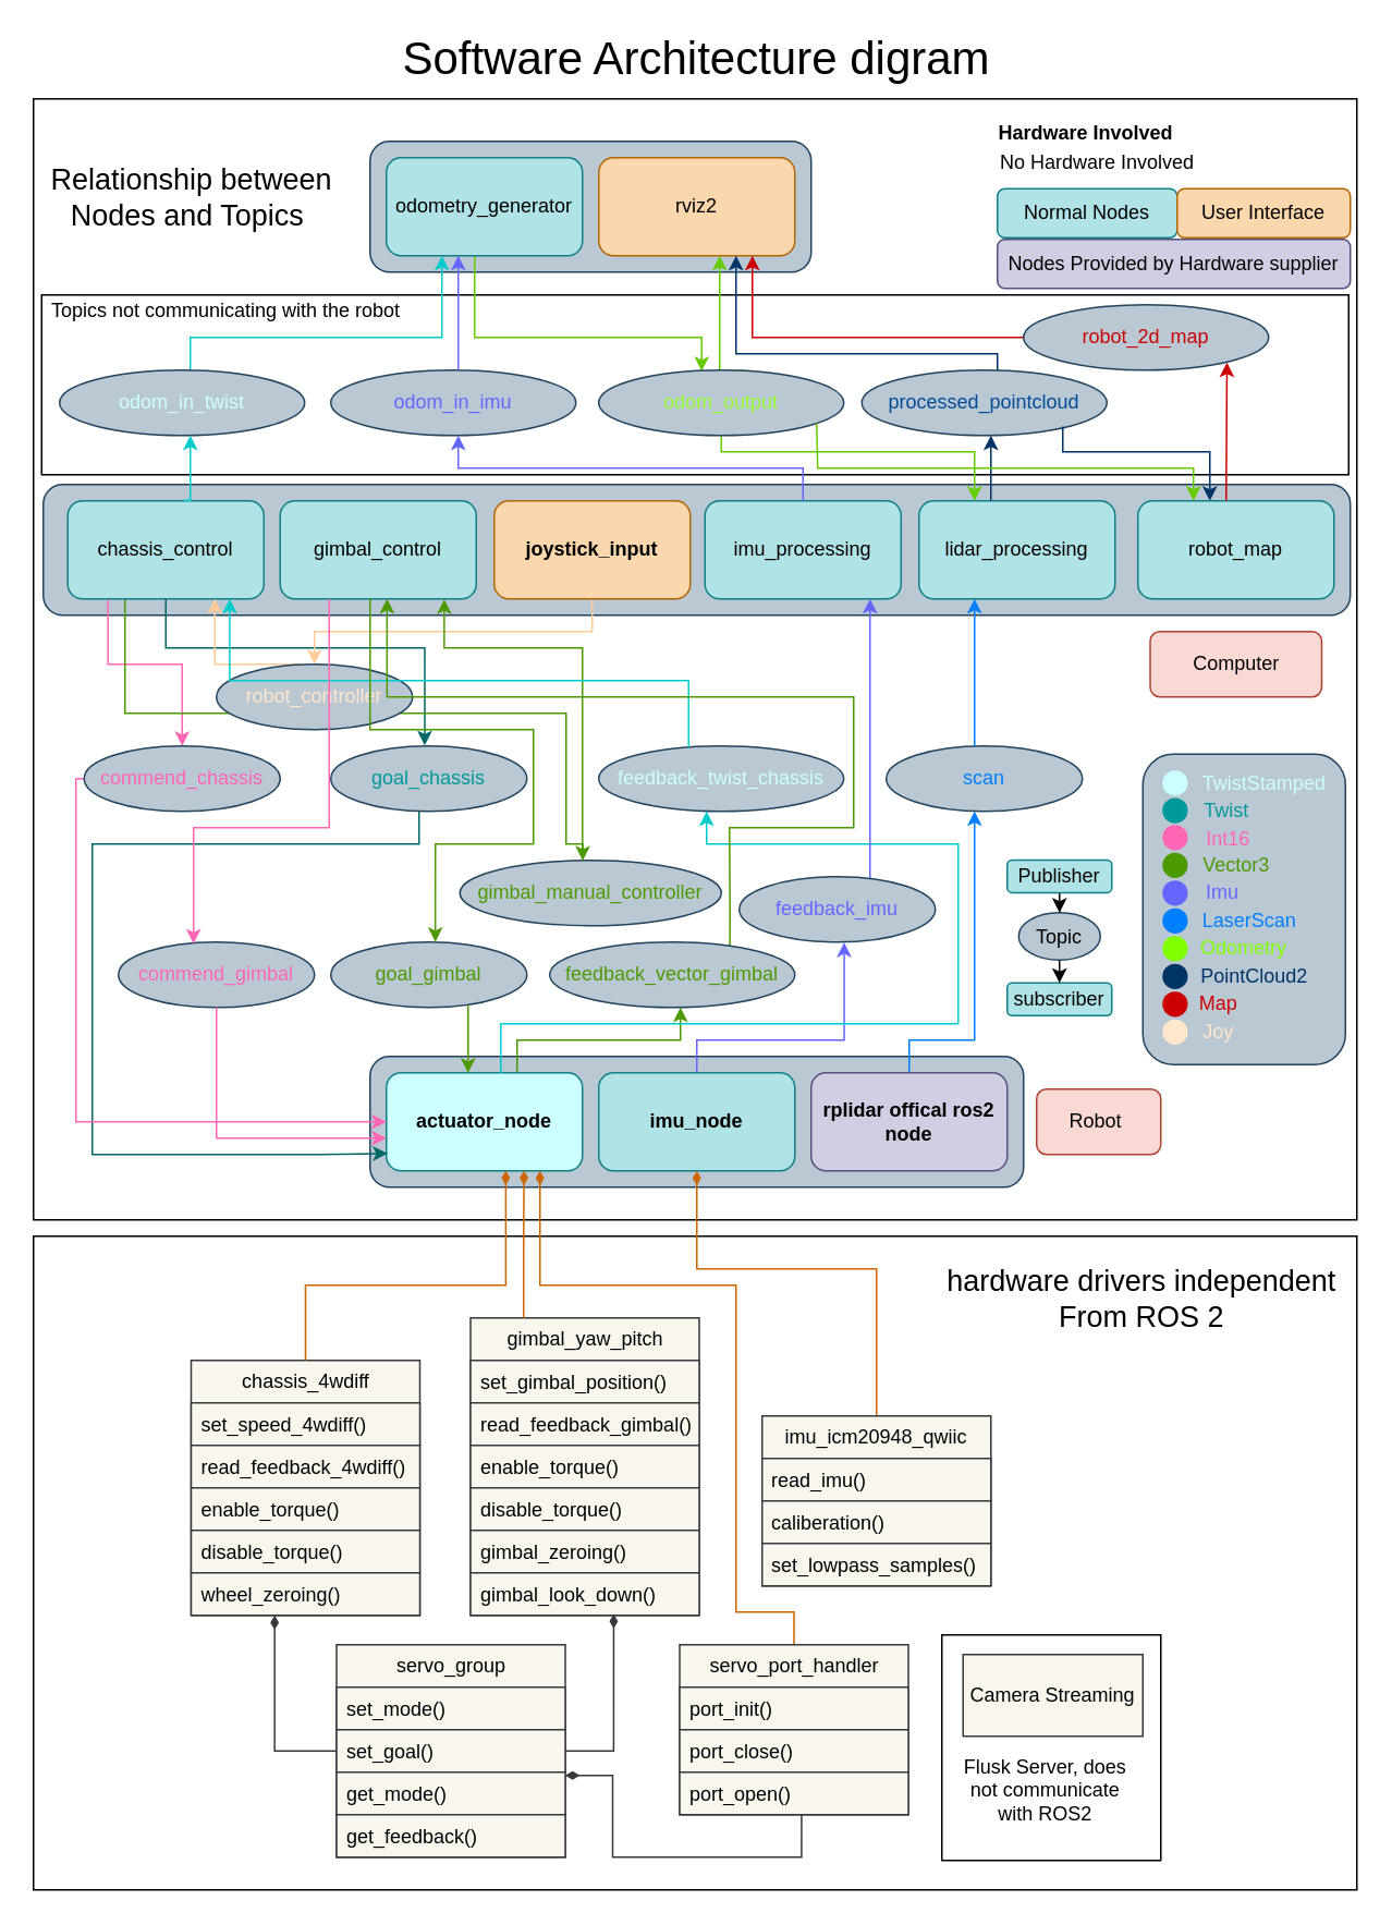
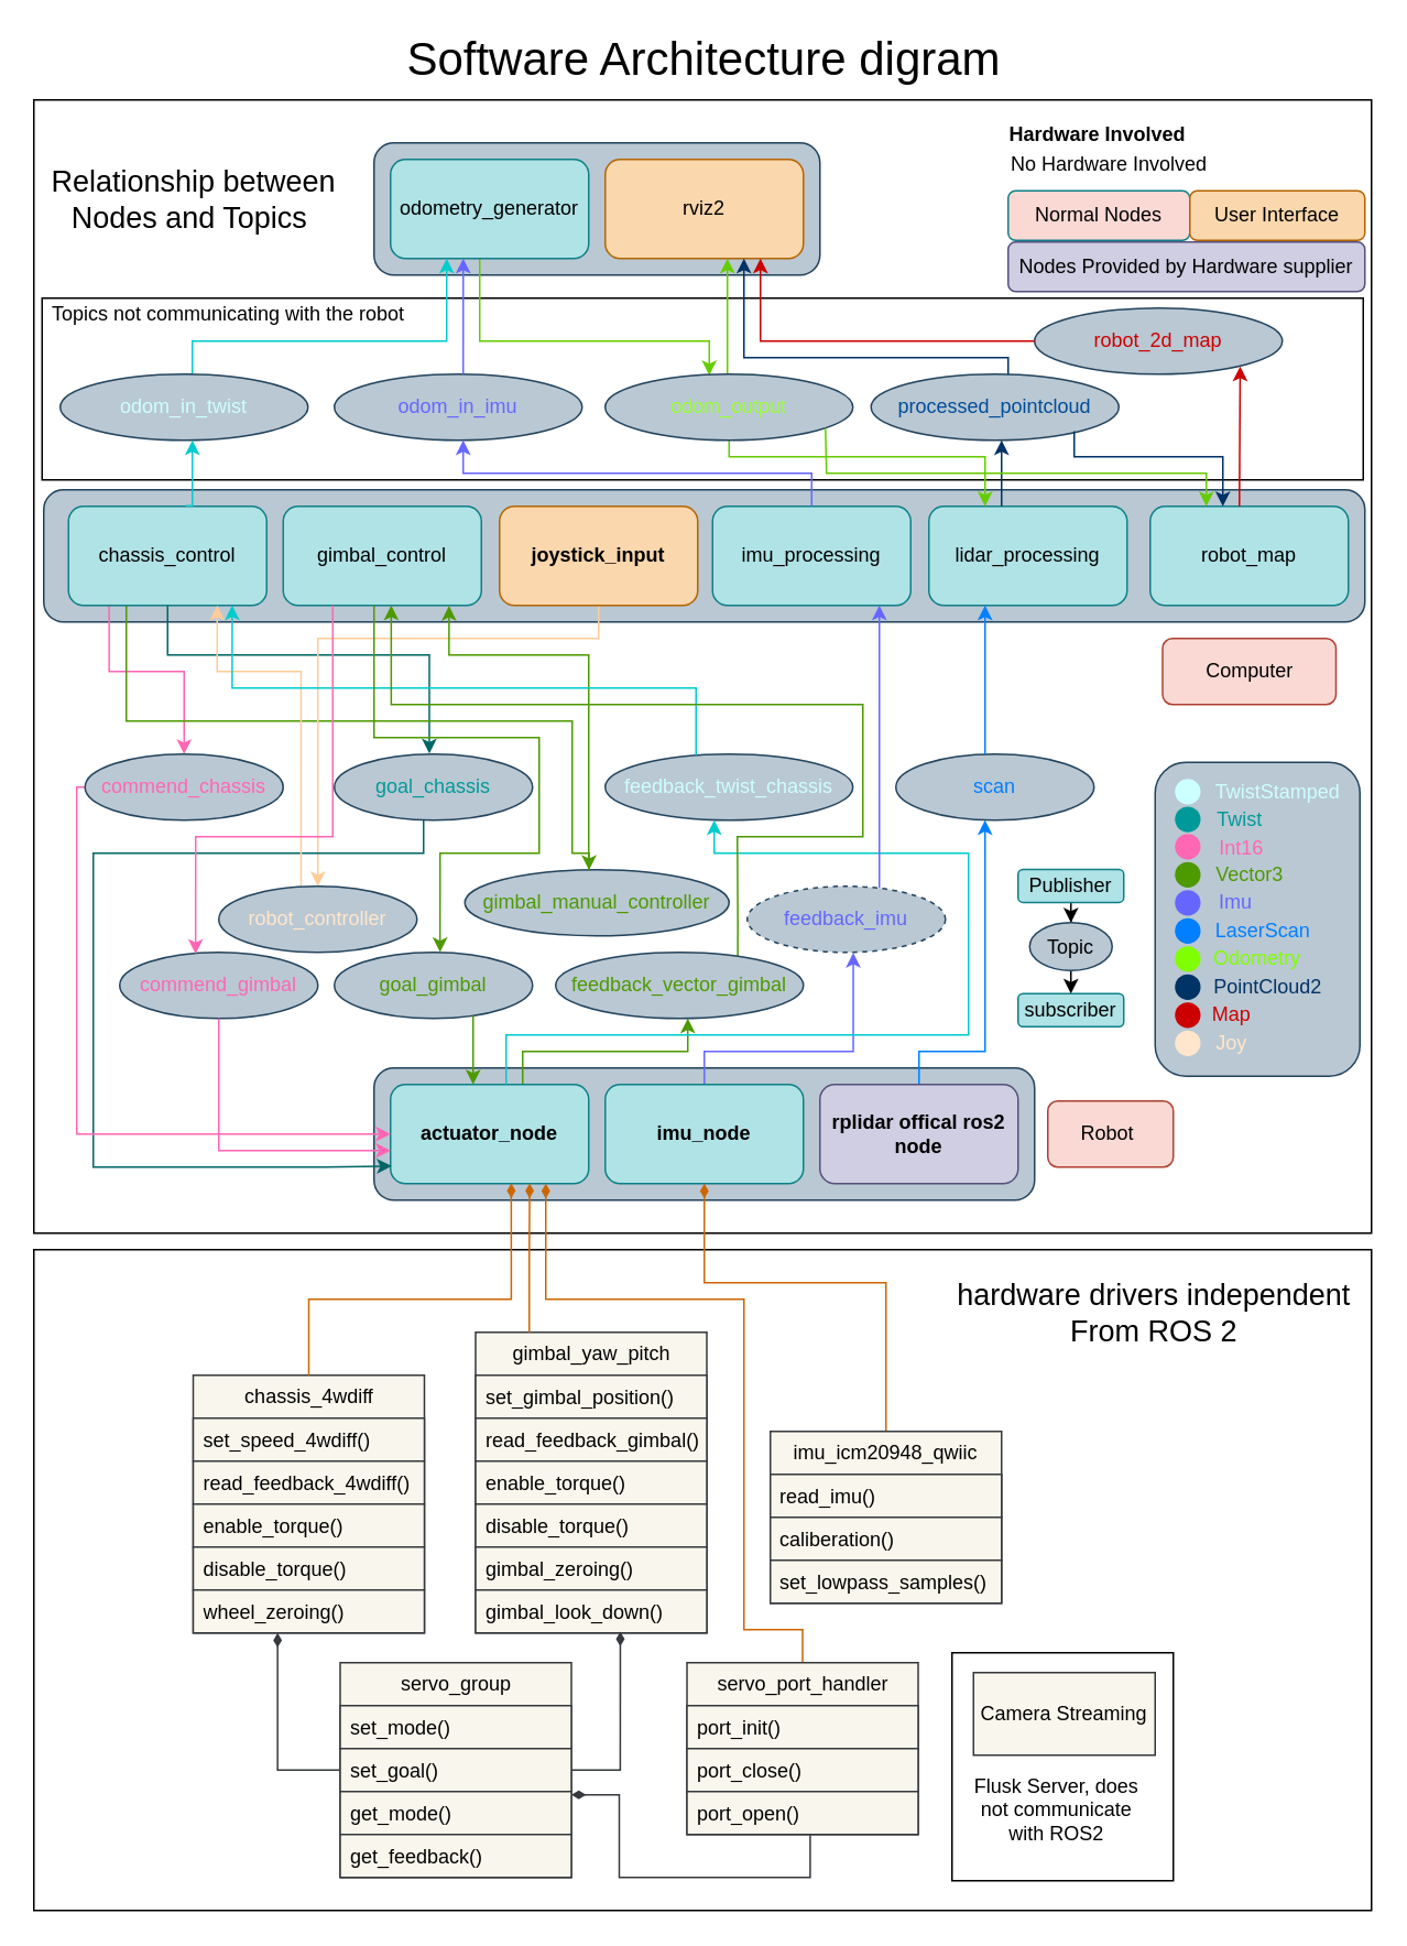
- <mxCell id="93" value="Normal Nodes" style="rounded=1;whiteSpace=wrap;html=1;fillColor=#b0e3e6;strokeColor=#0e8088;" vertex="1" parent="1"><mxGeometry x="610" y="115" width="110" height="30" as="geometry" /></mxCell>
+ <mxCell id="93" value="Normal Nodes" style="rounded=1;whiteSpace=wrap;html=1;fillColor=#fad9d5;strokeColor=#0e8088;" vertex="1" parent="1"><mxGeometry x="610" y="115" width="110" height="30" as="geometry" /></mxCell>
- <mxCell id="31" value="&lt;font style=&quot;color: rgb(255, 230, 204);&quot;&gt;robot_controller&lt;/font&gt;" style="ellipse;whiteSpace=wrap;html=1;fillColor=#bac8d3;strokeColor=#23445d;" vertex="1" parent="1"><mxGeometry x="132" y="406" width="120" height="40" as="geometry" /></mxCell>
+ <mxCell id="31" value="&lt;font style=&quot;color: rgb(255, 230, 204);&quot;&gt;robot_controller&lt;/font&gt;" style="ellipse;whiteSpace=wrap;html=1;fillColor=#bac8d3;strokeColor=#23445d;" vertex="1" parent="1"><mxGeometry x="132" y="536" width="120" height="40" as="geometry" /></mxCell>
- <mxCell id="43" value="&lt;font style=&quot;color: rgb(102, 102, 255);&quot;&gt;feedback_imu&lt;/font&gt;" style="ellipse;whiteSpace=wrap;html=1;fillColor=#bac8d3;strokeColor=#23445d;" vertex="1" parent="1"><mxGeometry x="452" y="536" width="120" height="40" as="geometry" /></mxCell>
+ <mxCell id="43" value="&lt;font style=&quot;color: rgb(102, 102, 255);&quot;&gt;feedback_imu&lt;/font&gt;" style="ellipse;whiteSpace=wrap;html=1;fillColor=#bac8d3;strokeColor=#23445d;dashed=1;" vertex="1" parent="1"><mxGeometry x="452" y="536" width="120" height="40" as="geometry" /></mxCell>
- <mxCell id="10" value="&lt;b&gt;actuator_node&lt;/b&gt;" style="rounded=1;whiteSpace=wrap;html=1;fillColor=#ccffff;strokeColor=#0e8088;" vertex="1" parent="1"><mxGeometry x="236" y="656" width="120" height="60" as="geometry" /></mxCell>
+ <mxCell id="10" value="&lt;b&gt;actuator_node&lt;/b&gt;" style="rounded=1;whiteSpace=wrap;html=1;fillColor=#b0e3e6;strokeColor=#0e8088;" vertex="1" parent="1"><mxGeometry x="236" y="656" width="120" height="60" as="geometry" /></mxCell>
